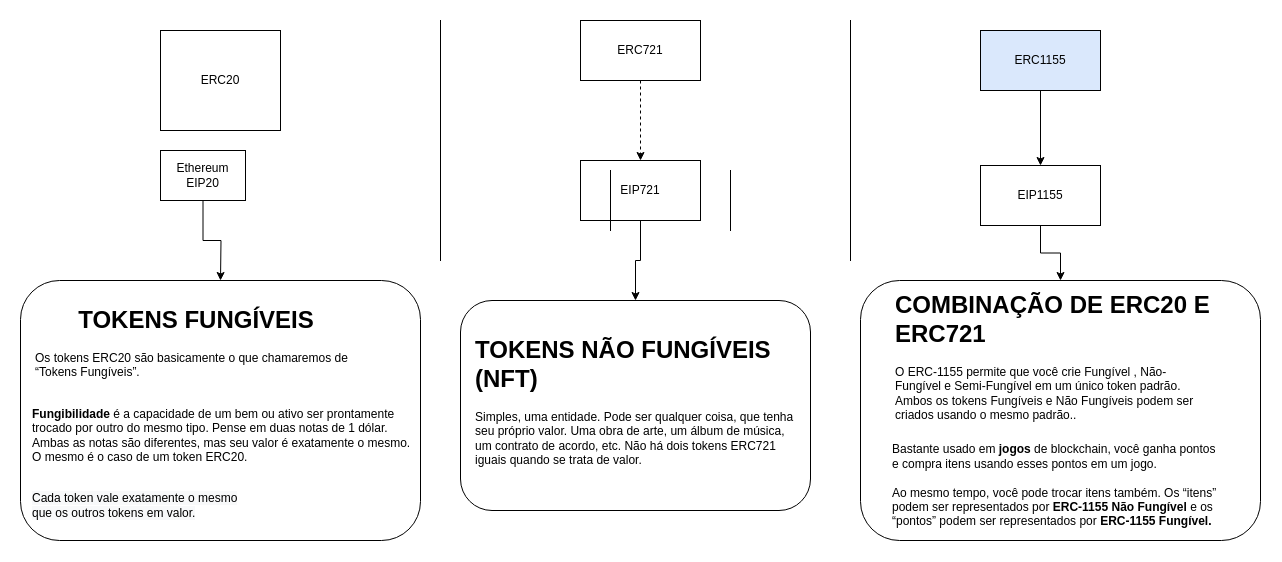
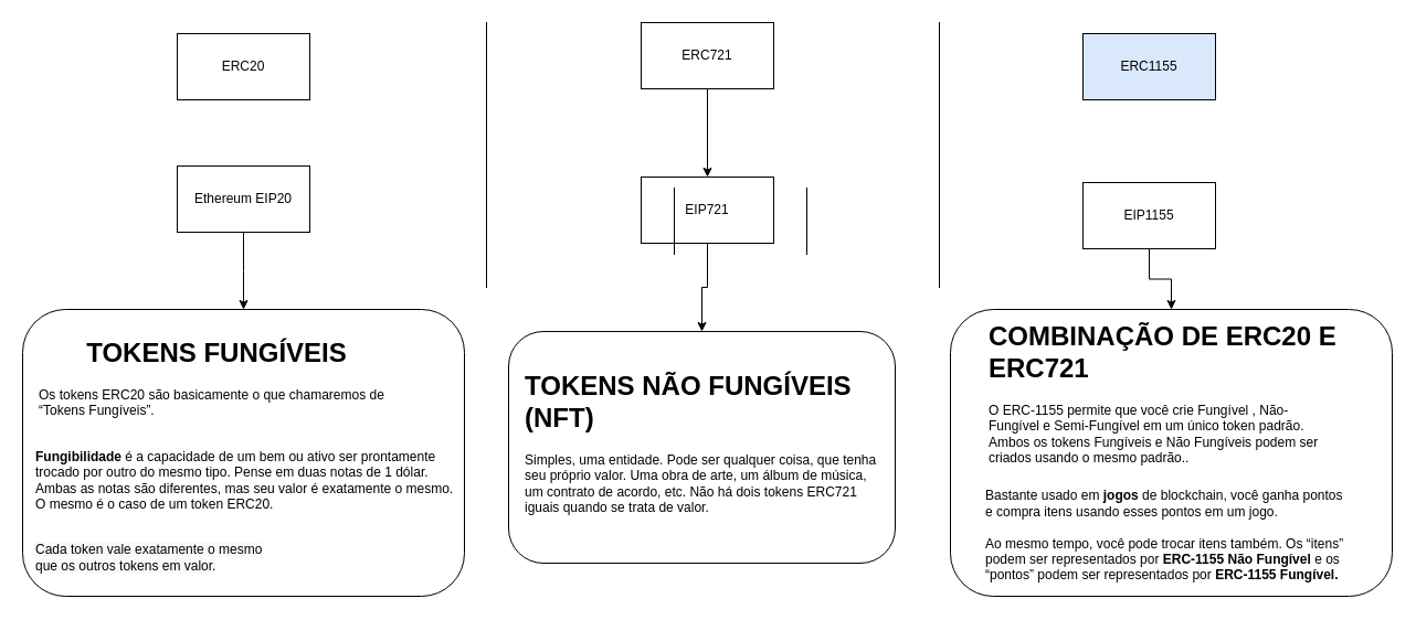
- <mxCell id="2" value="ERC20" style="rounded=0;whiteSpace=wrap;html=1;" vertex="1" parent="1"><mxGeometry x="160" y="30" width="120" height="100" as="geometry" /></mxCell>
+ <mxCell id="2" value="ERC20" style="rounded=0;whiteSpace=wrap;html=1;" vertex="1" parent="1"><mxGeometry x="160" y="30" width="120" height="60" as="geometry" /></mxCell>
- <mxCell id="3" style="edgeStyle=orthogonalEdgeStyle;rounded=0;orthogonalLoop=1;jettySize=auto;html=1;exitX=0.5;exitY=1;exitDx=0;exitDy=0;entryX=0.5;entryY=0;entryDx=0;entryDy=0;dashed=1;" edge="1" parent="1" source="4" target="13"><mxGeometry relative="1" as="geometry" /></mxCell>
+ <mxCell id="3" style="edgeStyle=orthogonalEdgeStyle;rounded=0;orthogonalLoop=1;jettySize=auto;html=1;exitX=0.5;exitY=1;exitDx=0;exitDy=0;entryX=0.5;entryY=0;entryDx=0;entryDy=0;" edge="1" parent="1" source="4" target="13"><mxGeometry relative="1" as="geometry" /></mxCell>
- <mxCell id="5" style="edgeStyle=orthogonalEdgeStyle;rounded=0;orthogonalLoop=1;jettySize=auto;html=1;exitX=0.5;exitY=1;exitDx=0;exitDy=0;entryX=0.5;entryY=0;entryDx=0;entryDy=0;" edge="1" parent="1" source="6" target="16"><mxGeometry relative="1" as="geometry" /></mxCell>
- <mxCell id="11" value="Ethereum EIP20" style="rounded=0;whiteSpace=wrap;html=1;fillColor=none;" vertex="1" parent="1"><mxGeometry x="160" y="150" width="85" height="50" as="geometry" /></mxCell>
+ <mxCell id="11" value="Ethereum EIP20" style="rounded=0;whiteSpace=wrap;html=1;fillColor=none;" vertex="1" parent="1"><mxGeometry x="160" y="150" width="120" height="60" as="geometry" /></mxCell>
